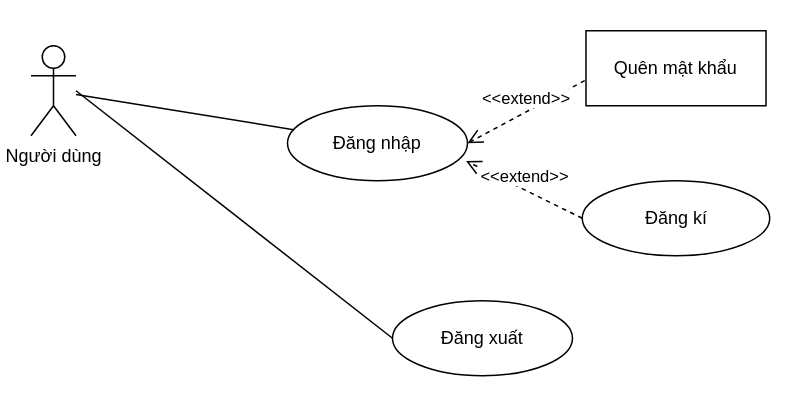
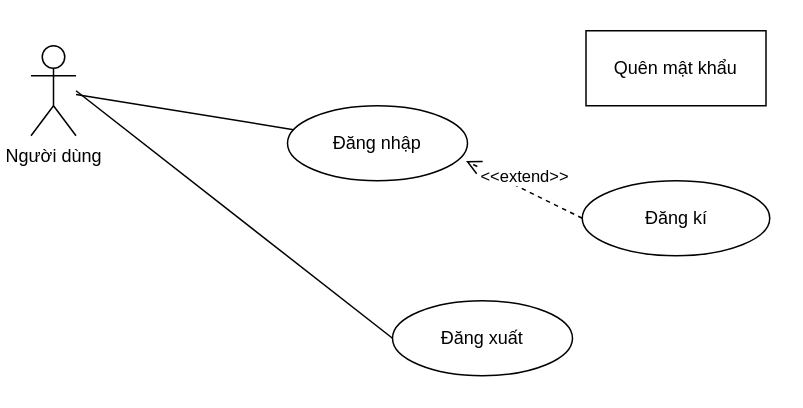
- <mxCell id="10" value="&amp;lt;&amp;lt;extend&amp;gt;&amp;gt;" style="html=1;verticalAlign=bottom;endArrow=open;dashed=1;endSize=8;curved=0;rounded=0;exitX=-0.007;exitY=0.664;exitDx=0;exitDy=0;entryX=1;entryY=0.5;entryDx=0;entryDy=0;exitPerimeter=0;" edge="1" parent="1" source="4" target="3"><mxGeometry relative="1" as="geometry"><mxPoint x="398" y="90" as="sourcePoint" /><mxPoint x="320" y="52" as="targetPoint" /></mxGeometry></mxCell>
